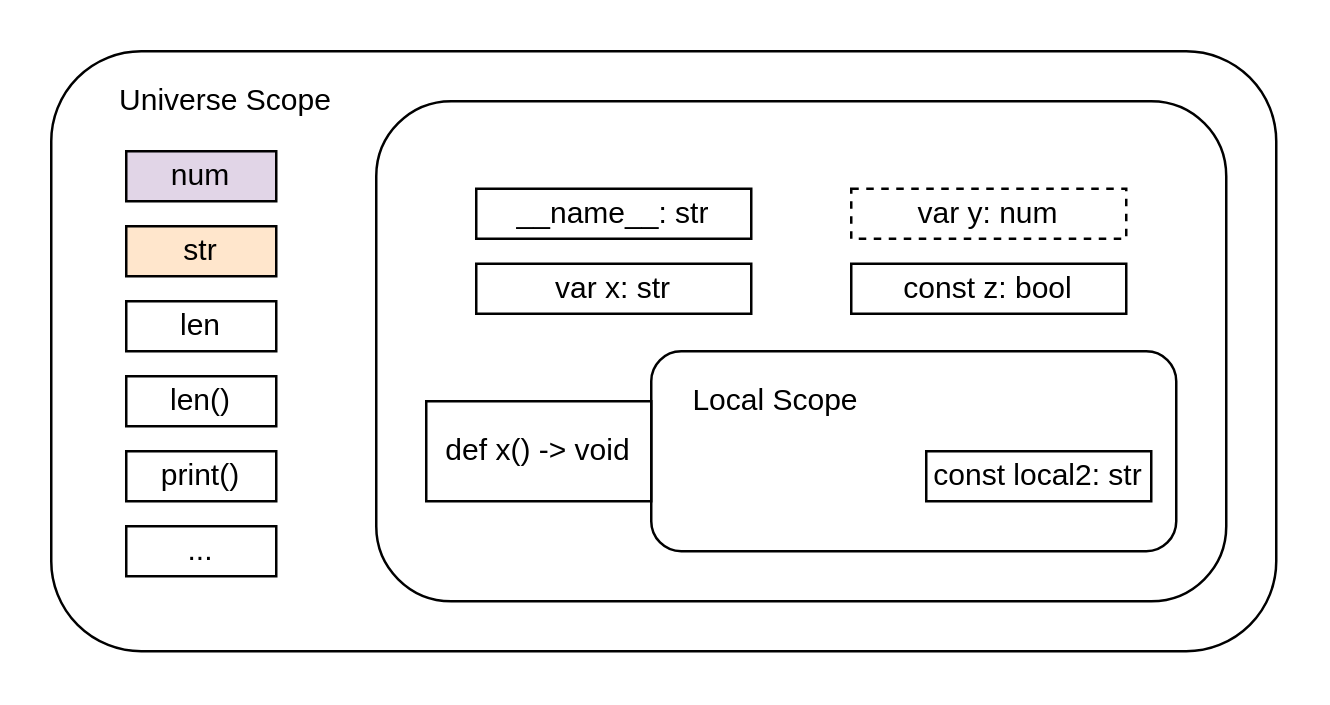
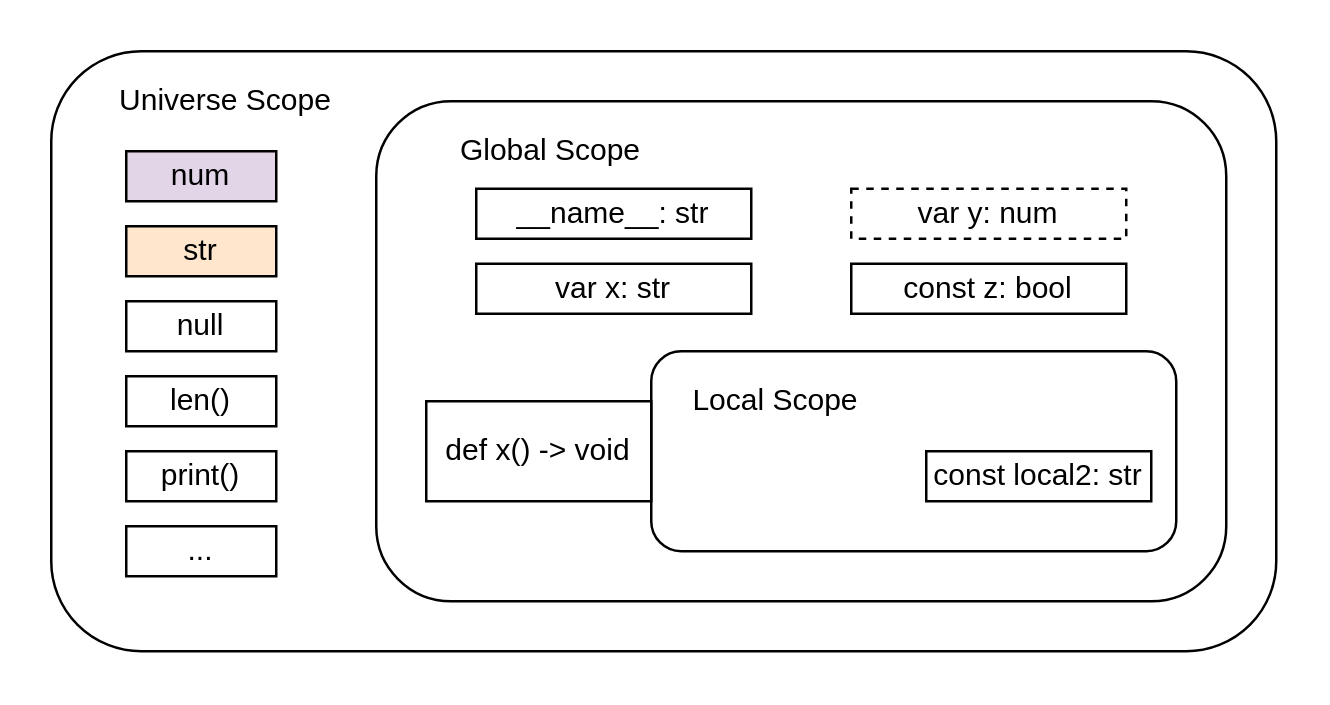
+ <mxCell id="6" value="Global Scope" style="text;html=1;align=center;verticalAlign=middle;whiteSpace=wrap;rounded=0;" vertex="1" parent="1"><mxGeometry x="170" y="50" width="100" height="20" as="geometry" /></mxCell>
- <mxCell id="13" value="len" style="rounded=0;whiteSpace=wrap;html=1;" vertex="1" parent="1"><mxGeometry x="50" y="120" width="60" height="20" as="geometry" /></mxCell>
+ <mxCell id="13" value="null" style="rounded=0;whiteSpace=wrap;html=1;" vertex="1" parent="1"><mxGeometry x="50" y="120" width="60" height="20" as="geometry" /></mxCell>
